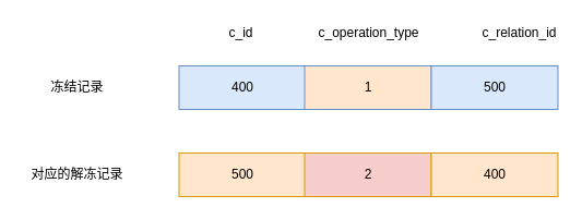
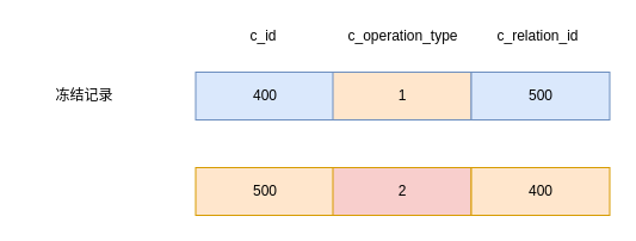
- <mxCell id="3" value="c_relation_id" style="text;html=1;align=center;verticalAlign=middle;resizable=0;points=[];autosize=1;strokeColor=none;fillColor=none;" vertex="1" parent="1"><mxGeometry x="435" y="20" width="80" height="20" as="geometry" /></mxCell>
+ <mxCell id="3" value="c_relation_id" style="text;html=1;align=center;verticalAlign=middle;resizable=0;points=[];autosize=1;strokeColor=none;fillColor=none;" vertex="1" parent="1"><mxGeometry x="410" y="20" width="80" height="20" as="geometry" /></mxCell>
- <mxCell id="6" value="对应的解冻记录" style="text;html=1;align=center;verticalAlign=middle;resizable=0;points=[];autosize=1;strokeColor=none;fillColor=none;" vertex="1" parent="1"><mxGeometry x="20" y="150" width="100" height="20" as="geometry" /></mxCell>
